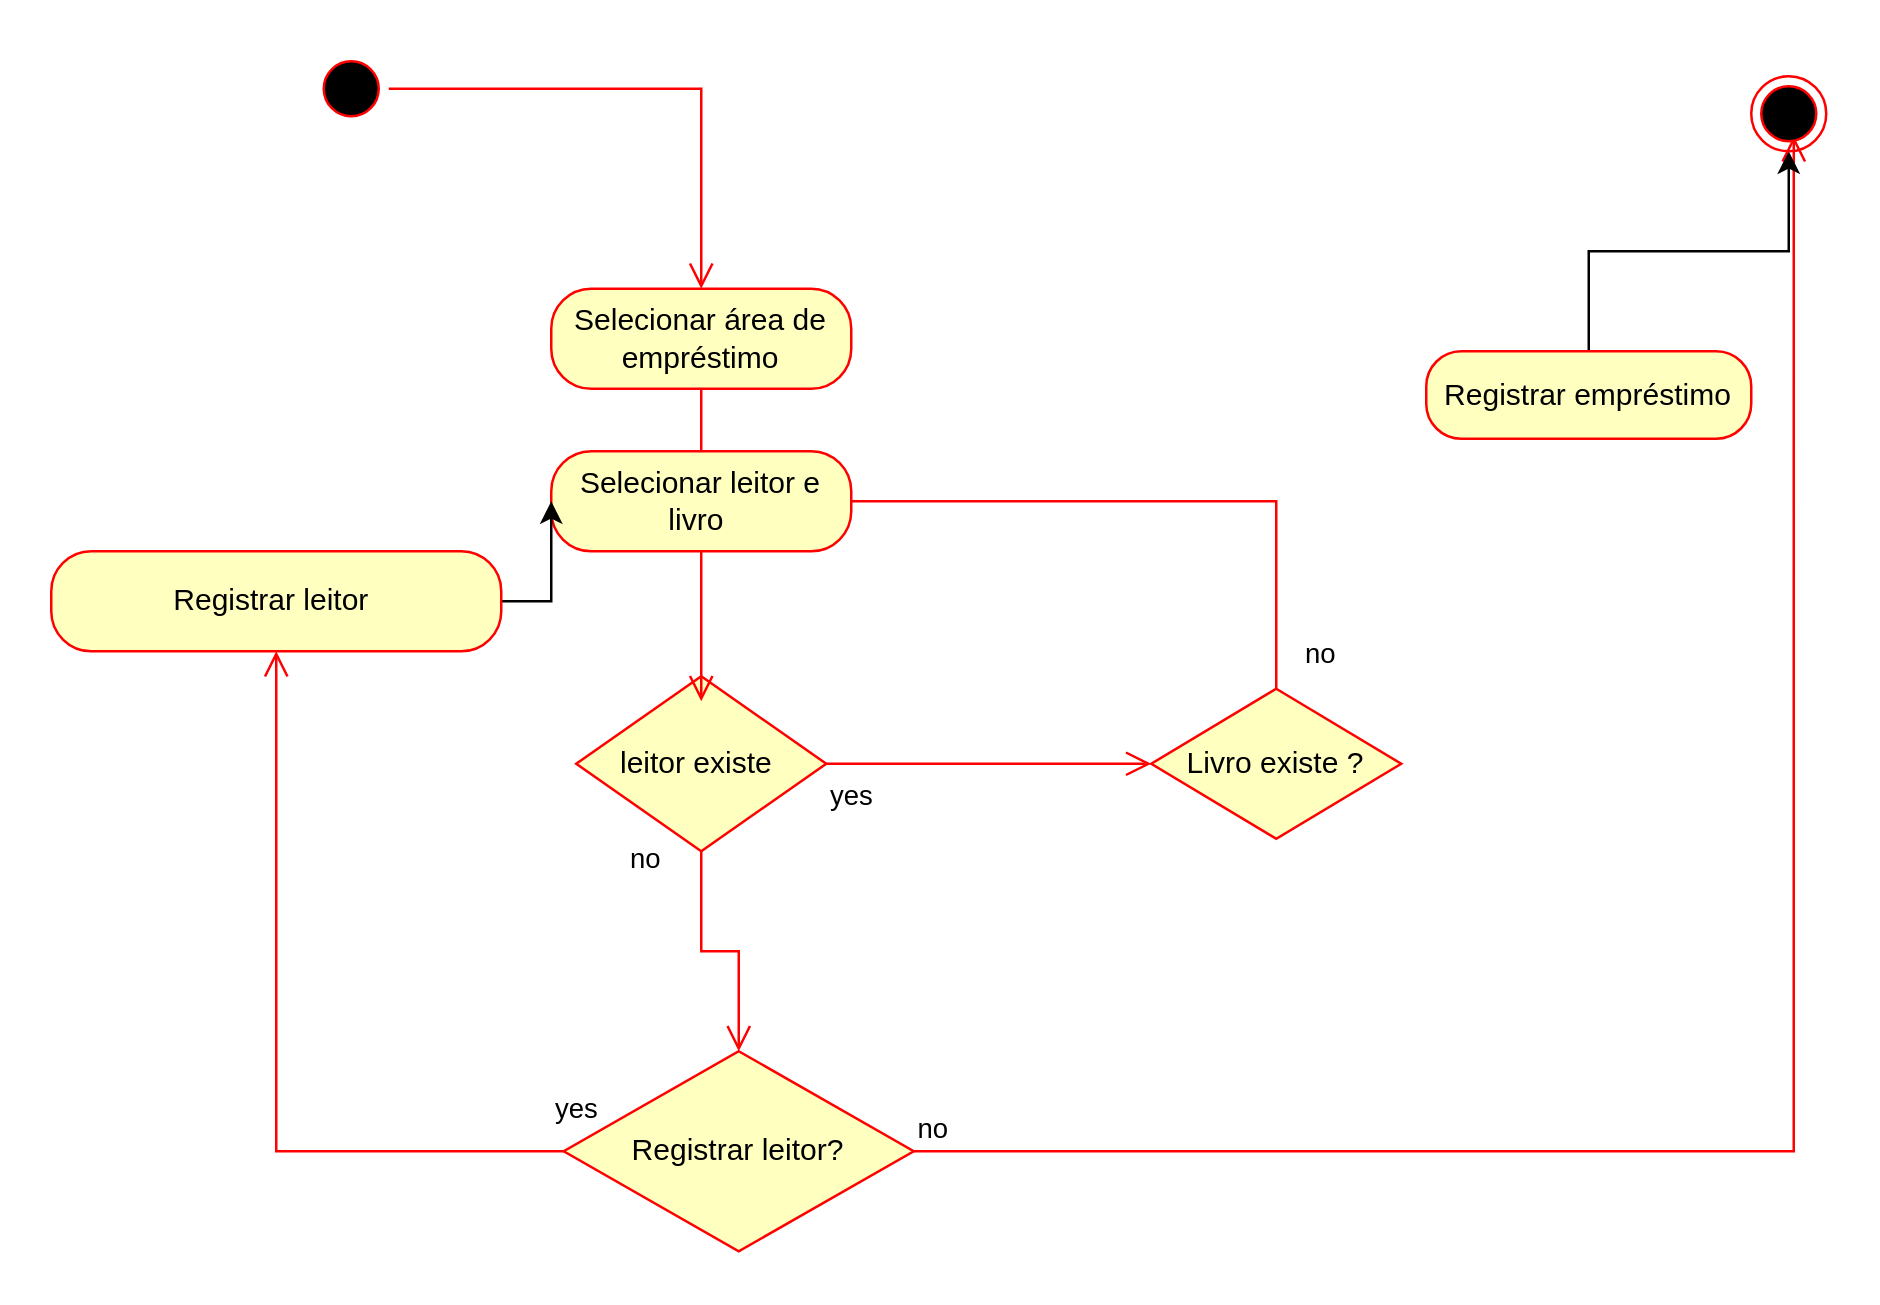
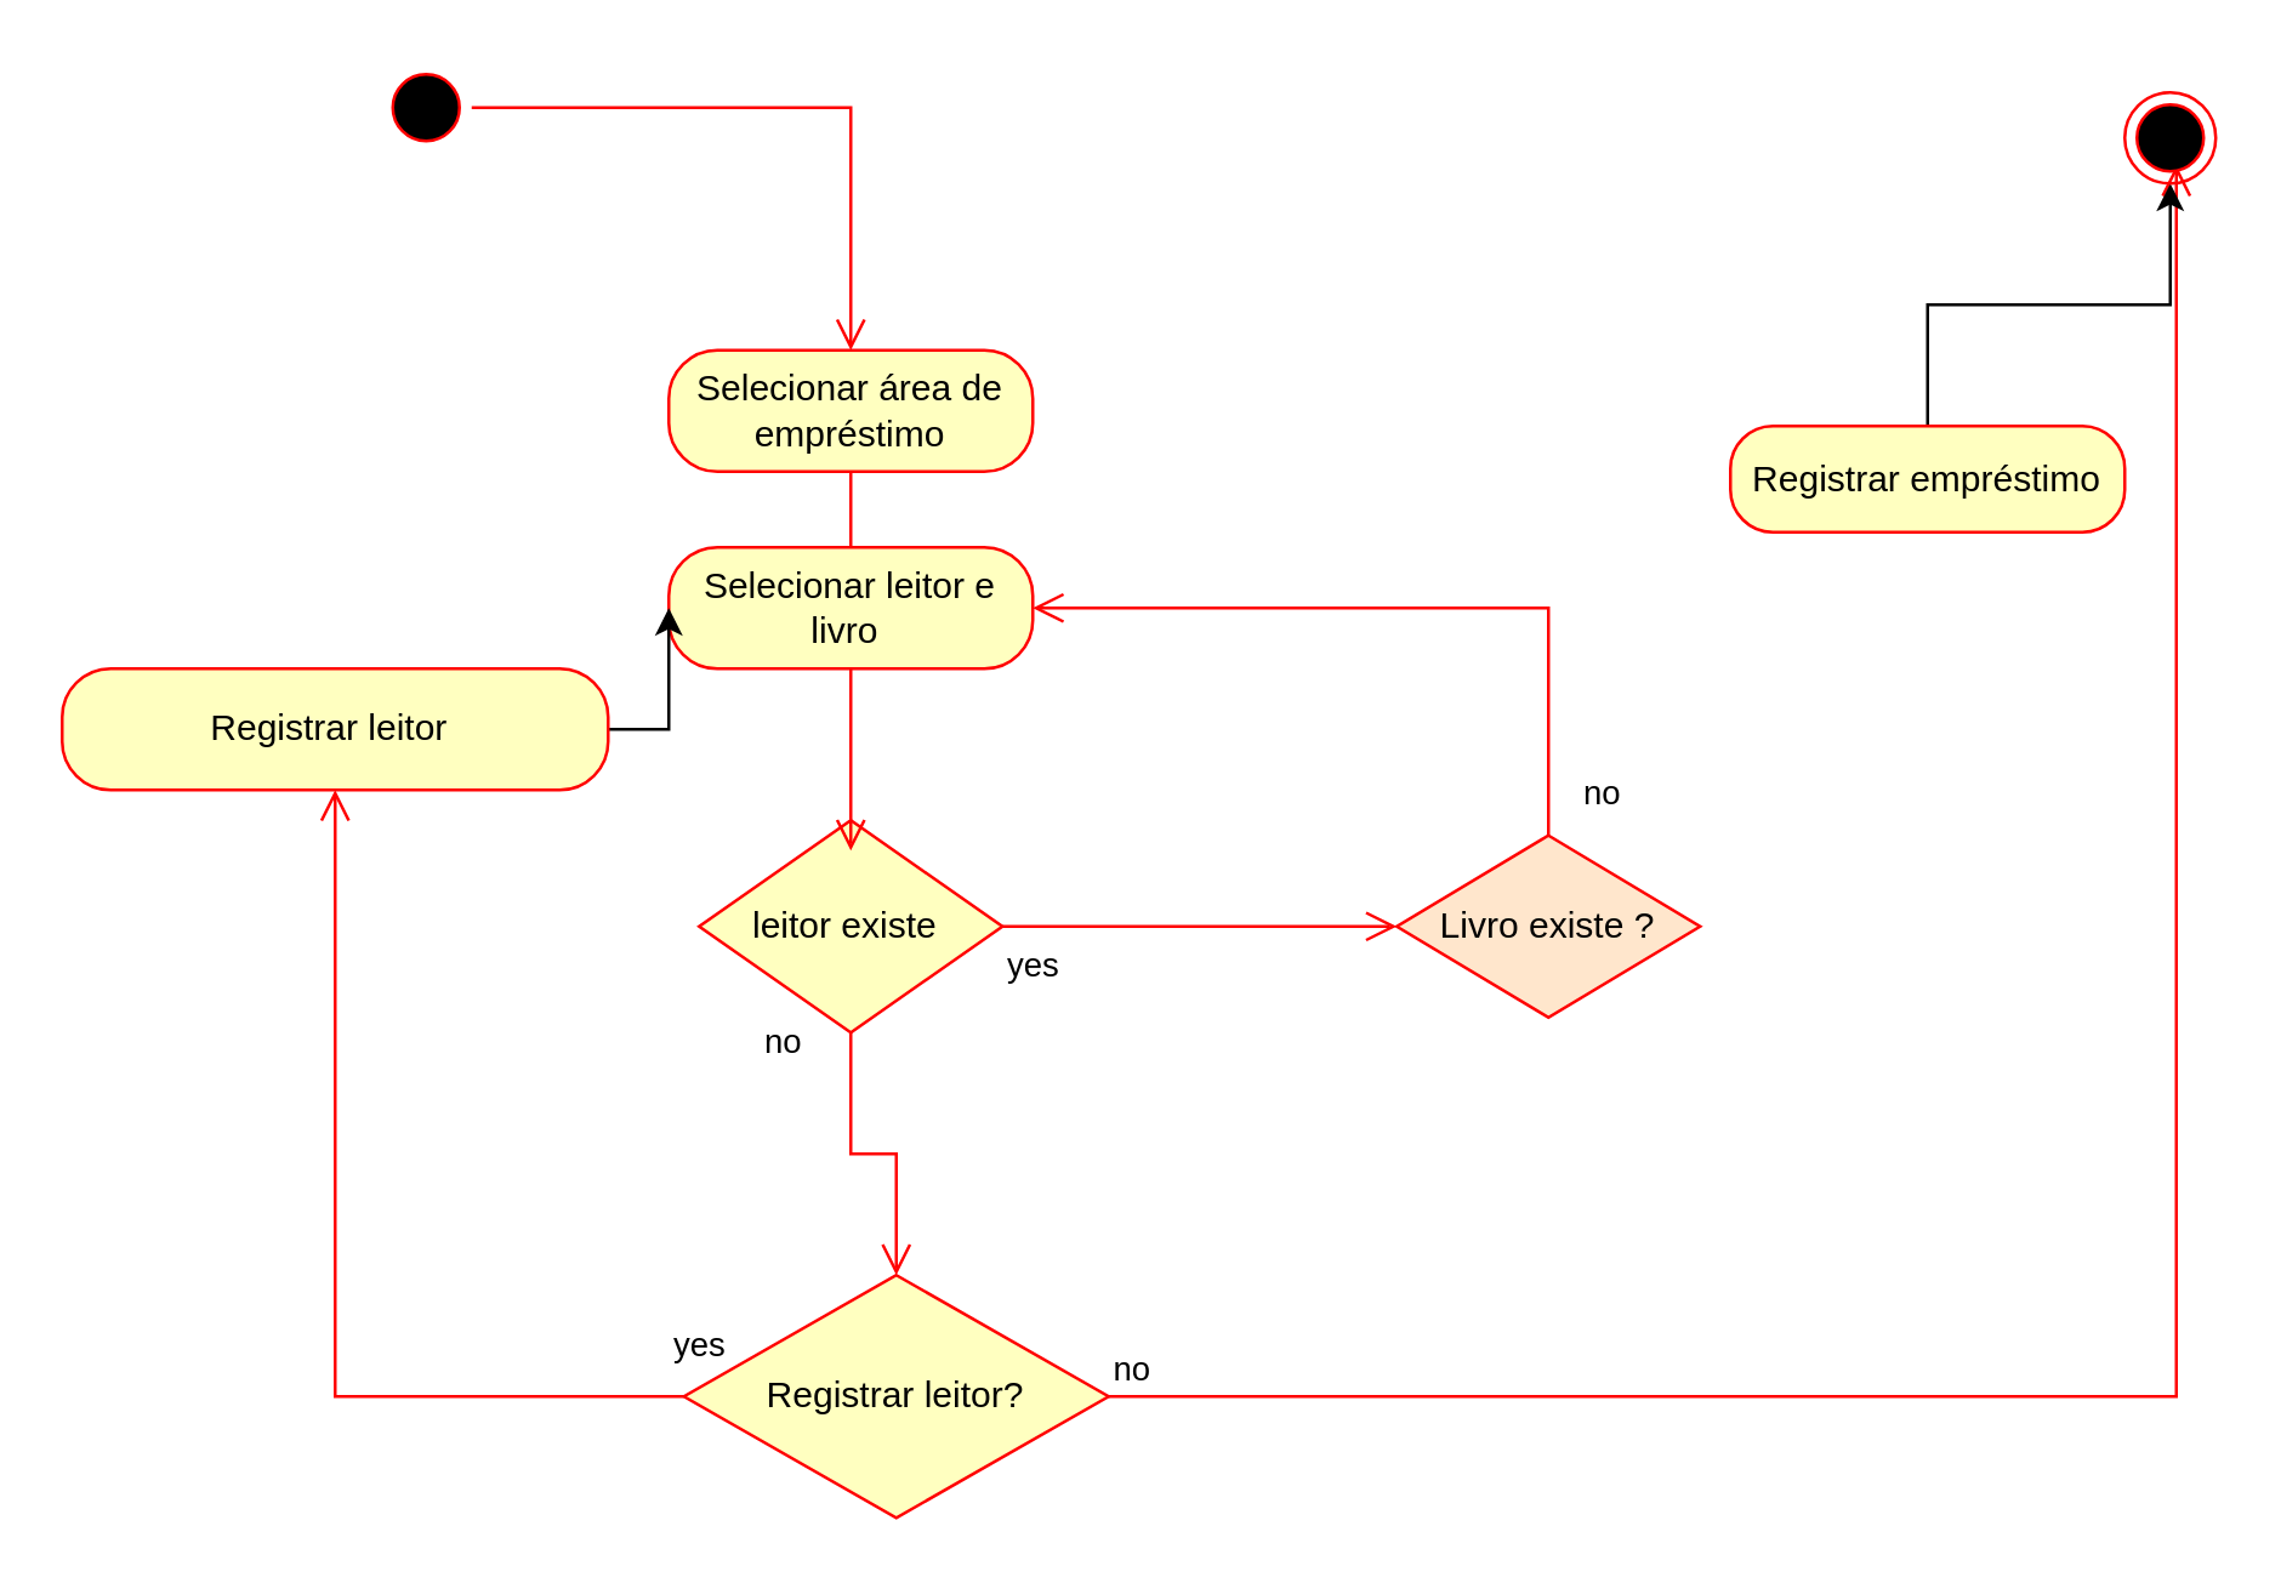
- <mxCell id="17" value="no" style="edgeStyle=orthogonalEdgeStyle;html=1;align=left;verticalAlign=bottom;endArrow=none;endSize=8;strokeColor=#ff0000;rounded=0;entryX=1;entryY=0.5;entryDx=0;entryDy=0;" edge="1" source="16" parent="1" target="9"><mxGeometry x="-0.959" y="-10" relative="1" as="geometry"><mxPoint x="630" y="310" as="targetPoint" /><Array as="points"><mxPoint x="510" y="200" /></Array><mxPoint as="offset" /></mxGeometry></mxCell>
+ <mxCell id="17" value="no" style="edgeStyle=orthogonalEdgeStyle;html=1;align=left;verticalAlign=bottom;endArrow=open;endSize=8;strokeColor=#ff0000;rounded=0;entryX=1;entryY=0.5;entryDx=0;entryDy=0;" edge="1" source="16" parent="1" target="9"><mxGeometry x="-0.959" y="-10" relative="1" as="geometry"><mxPoint x="630" y="310" as="targetPoint" /><Array as="points"><mxPoint x="510" y="200" /></Array><mxPoint as="offset" /></mxGeometry></mxCell>
- <mxCell id="16" value="Livro existe ?" style="rhombus;whiteSpace=wrap;html=1;fontColor=#000000;fillColor=#ffffc0;strokeColor=#ff0000;" vertex="1" parent="1"><mxGeometry x="460" y="275" width="100" height="60" as="geometry" /></mxCell>
+ <mxCell id="16" value="Livro existe ?" style="rhombus;whiteSpace=wrap;html=1;fontColor=#000000;fillColor=#ffe6cc;strokeColor=#ff0000;" vertex="1" parent="1"><mxGeometry x="460" y="275" width="100" height="60" as="geometry" /></mxCell>
